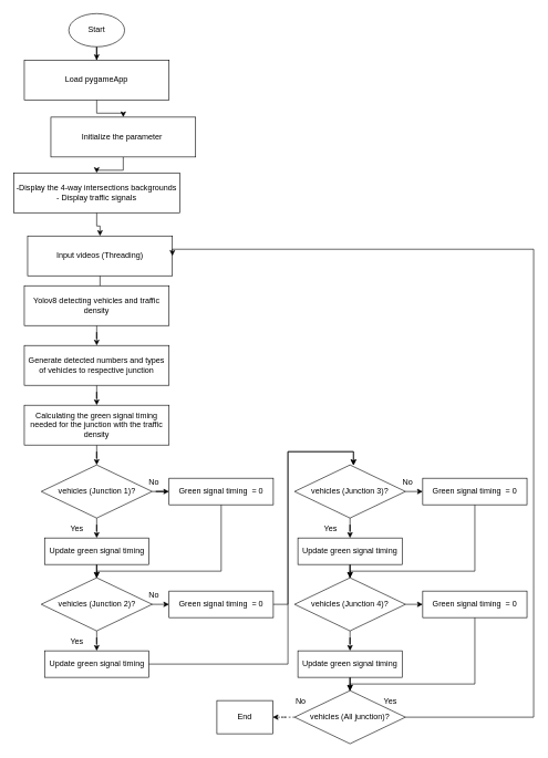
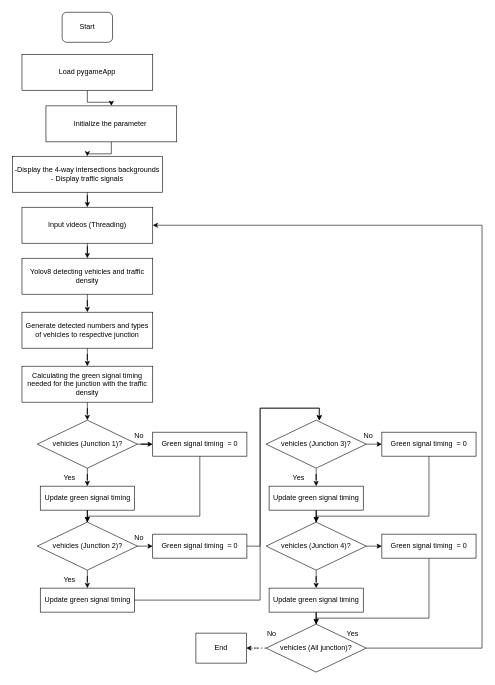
- <mxCell id="8" value="Start" style="ellipse;whiteSpace=wrap;html=1;" vertex="1" parent="1"><mxGeometry x="103" y="20" width="84" height="50" as="geometry" /></mxCell>
+ <mxCell id="8" value="Start" style="whiteSpace=wrap;html=1;rounded=1;" vertex="1" parent="1"><mxGeometry x="103" y="20" width="84" height="50" as="geometry" /></mxCell>
- <mxCell id="7" style="edgeStyle=orthogonalEdgeStyle;rounded=0;orthogonalLoop=1;jettySize=auto;html=1;entryX=0.5;entryY=0;entryDx=0;entryDy=0;" edge="1" parent="1" source="8" target="10"><mxGeometry relative="1" as="geometry" /></mxCell>
- <mxCell id="16" value="Input videos (Threading)" style="rounded=0;whiteSpace=wrap;html=1;" vertex="1" parent="1"><mxGeometry x="41" y="355" width="218" height="60" as="geometry" /></mxCell>
+ <mxCell id="16" value="Input videos (Threading)" style="rounded=0;whiteSpace=wrap;html=1;" vertex="1" parent="1"><mxGeometry x="36" y="345" width="218" height="60" as="geometry" /></mxCell>
